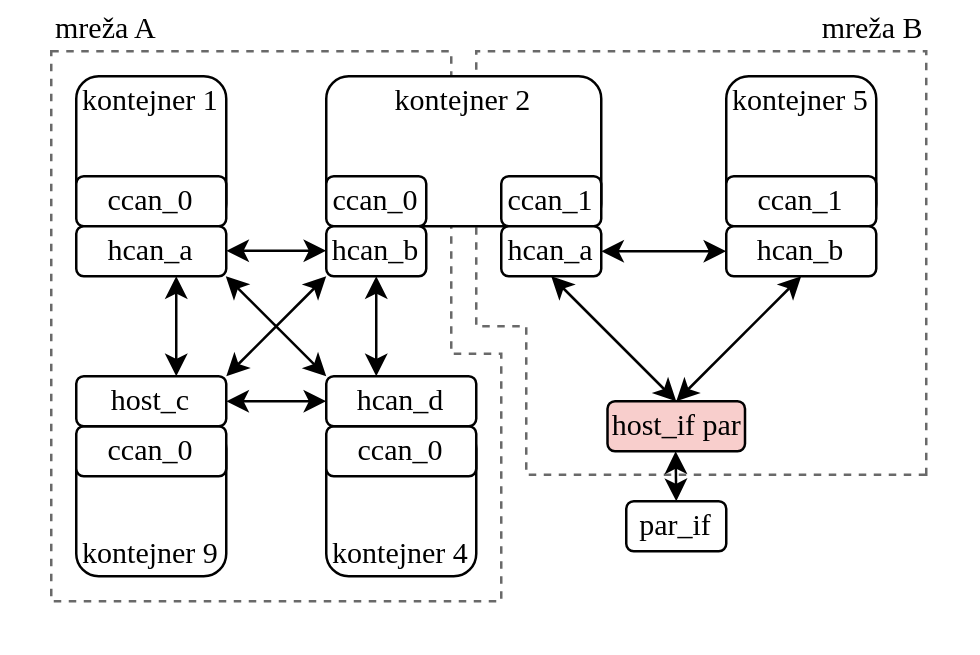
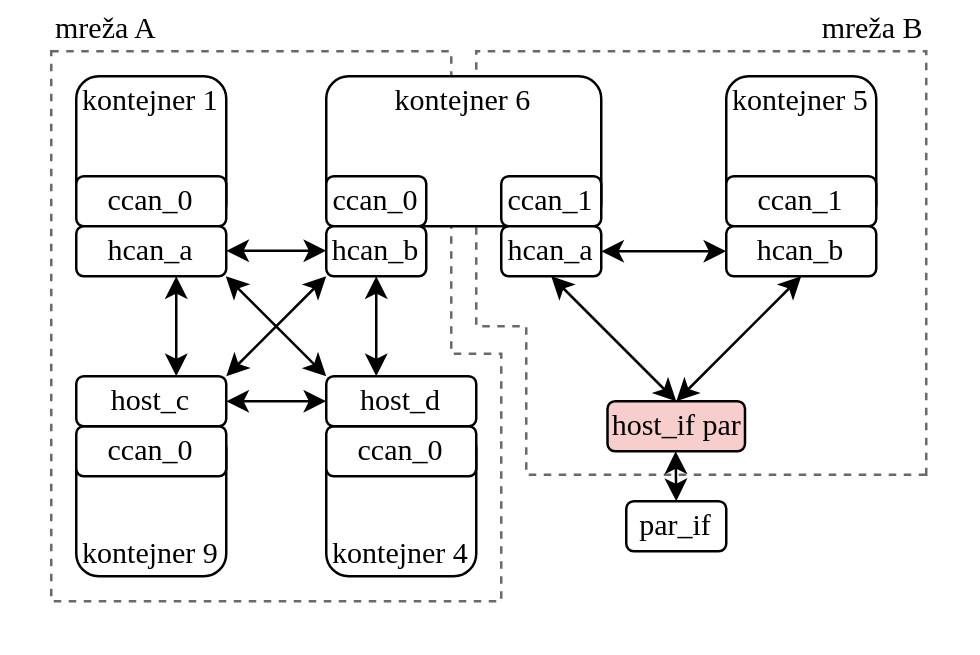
- <mxCell id="10" value="kontejner 2" style="rounded=1;whiteSpace=wrap;html=1;pointerEvents=0;strokeColor=default;align=center;verticalAlign=top;fontFamily=Times New Roman;fontSize=12;fontColor=default;fillColor=default;container=0;spacingTop=-4;" vertex="1" parent="1"><mxGeometry x="130" y="30" width="110" height="60" as="geometry" /></mxCell>
+ <mxCell id="10" value="kontejner 6" style="rounded=1;whiteSpace=wrap;html=1;pointerEvents=0;strokeColor=default;align=center;verticalAlign=top;fontFamily=Times New Roman;fontSize=12;fontColor=default;fillColor=default;container=0;spacingTop=-4;" vertex="1" parent="1"><mxGeometry x="130" y="30" width="110" height="60" as="geometry" /></mxCell>
- <mxCell id="25" value="hcan_d" style="rounded=1;whiteSpace=wrap;html=1;pointerEvents=0;strokeColor=default;align=center;verticalAlign=middle;fontFamily=Times New Roman;fontSize=12;fontColor=default;fillColor=default;container=0;" vertex="1" parent="1"><mxGeometry x="130" y="150" width="60" height="20" as="geometry" /></mxCell>
+ <mxCell id="25" value="host_d" style="rounded=1;whiteSpace=wrap;html=1;pointerEvents=0;strokeColor=default;align=center;verticalAlign=middle;fontFamily=Times New Roman;fontSize=12;fontColor=default;fillColor=default;container=0;" vertex="1" parent="1"><mxGeometry x="130" y="150" width="60" height="20" as="geometry" /></mxCell>
